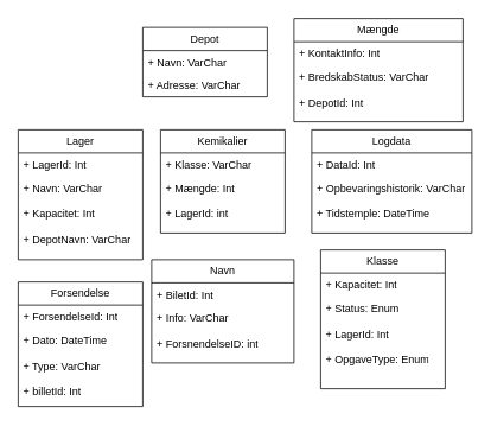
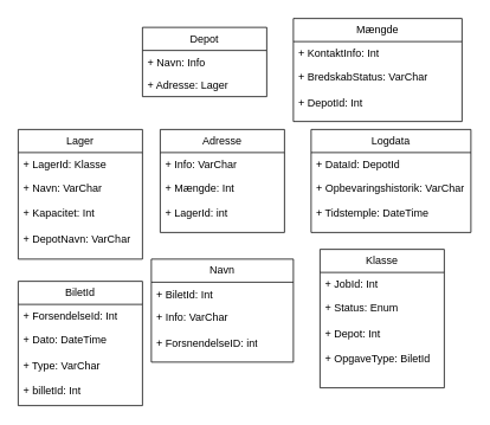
- <mxCell id="8" value="+ Navn: VarChar" style="text;strokeColor=none;fillColor=none;align=left;verticalAlign=top;spacingLeft=4;spacingRight=4;overflow=hidden;rotatable=0;points=[[0,0.5],[1,0.5]];portConstraint=eastwest;whiteSpace=wrap;html=1;" vertex="1" parent="7"><mxGeometry y="26" width="140" height="26" as="geometry" /></mxCell>
+ <mxCell id="8" value="+ Navn: Info" style="text;strokeColor=none;fillColor=none;align=left;verticalAlign=top;spacingLeft=4;spacingRight=4;overflow=hidden;rotatable=0;points=[[0,0.5],[1,0.5]];portConstraint=eastwest;whiteSpace=wrap;html=1;" vertex="1" parent="7"><mxGeometry y="26" width="140" height="26" as="geometry" /></mxCell>
- <mxCell id="9" value="+ Adresse: VarChar" style="text;strokeColor=none;fillColor=none;align=left;verticalAlign=top;spacingLeft=4;spacingRight=4;overflow=hidden;rotatable=0;points=[[0,0.5],[1,0.5]];portConstraint=eastwest;whiteSpace=wrap;html=1;" vertex="1" parent="7"><mxGeometry y="52" width="140" height="26" as="geometry" /></mxCell>
+ <mxCell id="9" value="+ Adresse: Lager" style="text;strokeColor=none;fillColor=none;align=left;verticalAlign=top;spacingLeft=4;spacingRight=4;overflow=hidden;rotatable=0;points=[[0,0.5],[1,0.5]];portConstraint=eastwest;whiteSpace=wrap;html=1;" vertex="1" parent="7"><mxGeometry y="52" width="140" height="26" as="geometry" /></mxCell>
- <mxCell id="14" value="Kemikalier" style="swimlane;fontStyle=0;childLayout=stackLayout;horizontal=1;startSize=26;fillColor=none;horizontalStack=0;resizeParent=1;resizeParentMax=0;resizeLast=0;collapsible=1;marginBottom=0;whiteSpace=wrap;html=1;" vertex="1" parent="1"><mxGeometry x="180" y="145" width="140" height="116" as="geometry"><mxRectangle x="220" y="602" width="70" height="30" as="alternateBounds" /></mxGeometry></mxCell>
+ <mxCell id="14" value="Adresse" style="swimlane;fontStyle=0;childLayout=stackLayout;horizontal=1;startSize=26;fillColor=none;horizontalStack=0;resizeParent=1;resizeParentMax=0;resizeLast=0;collapsible=1;marginBottom=0;whiteSpace=wrap;html=1;" vertex="1" parent="1"><mxGeometry x="180" y="145" width="140" height="116" as="geometry"><mxRectangle x="220" y="602" width="70" height="30" as="alternateBounds" /></mxGeometry></mxCell>
- <mxCell id="3" value="+ LagerId: Int" style="text;strokeColor=none;fillColor=none;align=left;verticalAlign=top;spacingLeft=4;spacingRight=4;overflow=hidden;rotatable=0;points=[[0,0.5],[1,0.5]];portConstraint=eastwest;whiteSpace=wrap;html=1;" vertex="1" parent="2"><mxGeometry y="26" width="140" height="26" as="geometry" /></mxCell>
+ <mxCell id="3" value="+ LagerId: Klasse" style="text;strokeColor=none;fillColor=none;align=left;verticalAlign=top;spacingLeft=4;spacingRight=4;overflow=hidden;rotatable=0;points=[[0,0.5],[1,0.5]];portConstraint=eastwest;whiteSpace=wrap;html=1;" vertex="1" parent="2"><mxGeometry y="26" width="140" height="26" as="geometry" /></mxCell>
- <mxCell id="15" value="+ Klasse: VarChar" style="text;strokeColor=none;fillColor=none;align=left;verticalAlign=top;spacingLeft=4;spacingRight=4;overflow=hidden;rotatable=0;points=[[0,0.5],[1,0.5]];portConstraint=eastwest;whiteSpace=wrap;html=1;" vertex="1" parent="14"><mxGeometry y="26" width="140" height="26" as="geometry" /></mxCell>
+ <mxCell id="15" value="+ Info: VarChar" style="text;strokeColor=none;fillColor=none;align=left;verticalAlign=top;spacingLeft=4;spacingRight=4;overflow=hidden;rotatable=0;points=[[0,0.5],[1,0.5]];portConstraint=eastwest;whiteSpace=wrap;html=1;" vertex="1" parent="14"><mxGeometry y="26" width="140" height="26" as="geometry" /></mxCell>
- <mxCell id="19" value="+ DataId: Int" style="text;strokeColor=none;fillColor=none;align=left;verticalAlign=top;spacingLeft=4;spacingRight=4;overflow=hidden;rotatable=0;points=[[0,0.5],[1,0.5]];portConstraint=eastwest;whiteSpace=wrap;html=1;" vertex="1" parent="18"><mxGeometry y="26" width="180" height="26" as="geometry" /></mxCell>
+ <mxCell id="19" value="+ DataId: DepotId" style="text;strokeColor=none;fillColor=none;align=left;verticalAlign=top;spacingLeft=4;spacingRight=4;overflow=hidden;rotatable=0;points=[[0,0.5],[1,0.5]];portConstraint=eastwest;whiteSpace=wrap;html=1;" vertex="1" parent="18"><mxGeometry y="26" width="180" height="26" as="geometry" /></mxCell>
- <mxCell id="27" value="+ Kapacitet: Int" style="text;strokeColor=none;fillColor=none;align=left;verticalAlign=top;spacingLeft=4;spacingRight=4;overflow=hidden;rotatable=0;points=[[0,0.5],[1,0.5]];portConstraint=eastwest;whiteSpace=wrap;html=1;" vertex="1" parent="26"><mxGeometry y="26" width="140" height="26" as="geometry" /></mxCell>
+ <mxCell id="27" value="+ JobId: Int" style="text;strokeColor=none;fillColor=none;align=left;verticalAlign=top;spacingLeft=4;spacingRight=4;overflow=hidden;rotatable=0;points=[[0,0.5],[1,0.5]];portConstraint=eastwest;whiteSpace=wrap;html=1;" vertex="1" parent="26"><mxGeometry y="26" width="140" height="26" as="geometry" /></mxCell>
- <mxCell id="10" value="Forsendelse" style="swimlane;fontStyle=0;childLayout=stackLayout;horizontal=1;startSize=26;fillColor=none;horizontalStack=0;resizeParent=1;resizeParentMax=0;resizeLast=0;collapsible=1;marginBottom=0;whiteSpace=wrap;html=1;" vertex="1" parent="1"><mxGeometry x="20" y="316" width="140" height="140" as="geometry"><mxRectangle x="220" y="602" width="70" height="30" as="alternateBounds" /></mxGeometry></mxCell>
+ <mxCell id="10" value="BiletId" style="swimlane;fontStyle=0;childLayout=stackLayout;horizontal=1;startSize=26;fillColor=none;horizontalStack=0;resizeParent=1;resizeParentMax=0;resizeLast=0;collapsible=1;marginBottom=0;whiteSpace=wrap;html=1;" vertex="1" parent="1"><mxGeometry x="20" y="316" width="140" height="140" as="geometry"><mxRectangle x="220" y="602" width="70" height="30" as="alternateBounds" /></mxGeometry></mxCell>
- <mxCell id="28" value="+ Status: Enum&lt;br&gt;&lt;br&gt;+ LagerId: Int" style="text;strokeColor=none;fillColor=none;align=left;verticalAlign=top;spacingLeft=4;spacingRight=4;overflow=hidden;rotatable=0;points=[[0,0.5],[1,0.5]];portConstraint=eastwest;whiteSpace=wrap;html=1;" vertex="1" parent="26"><mxGeometry y="52" width="140" height="58" as="geometry" /></mxCell>
+ <mxCell id="28" value="+ Status: Enum&lt;br&gt;&lt;br&gt;+ Depot: Int" style="text;strokeColor=none;fillColor=none;align=left;verticalAlign=top;spacingLeft=4;spacingRight=4;overflow=hidden;rotatable=0;points=[[0,0.5],[1,0.5]];portConstraint=eastwest;whiteSpace=wrap;html=1;" vertex="1" parent="26"><mxGeometry y="52" width="140" height="58" as="geometry" /></mxCell>
- <mxCell id="29" value="+ OpgaveType: Enum&lt;br&gt;" style="text;strokeColor=none;fillColor=none;align=left;verticalAlign=top;spacingLeft=4;spacingRight=4;overflow=hidden;rotatable=0;points=[[0,0.5],[1,0.5]];portConstraint=eastwest;whiteSpace=wrap;html=1;" vertex="1" parent="26"><mxGeometry y="110" width="140" height="40" as="geometry" /></mxCell>
+ <mxCell id="29" value="+ OpgaveType: BiletId&lt;br&gt;" style="text;strokeColor=none;fillColor=none;align=left;verticalAlign=top;spacingLeft=4;spacingRight=4;overflow=hidden;rotatable=0;points=[[0,0.5],[1,0.5]];portConstraint=eastwest;whiteSpace=wrap;html=1;" vertex="1" parent="26"><mxGeometry y="110" width="140" height="40" as="geometry" /></mxCell>
